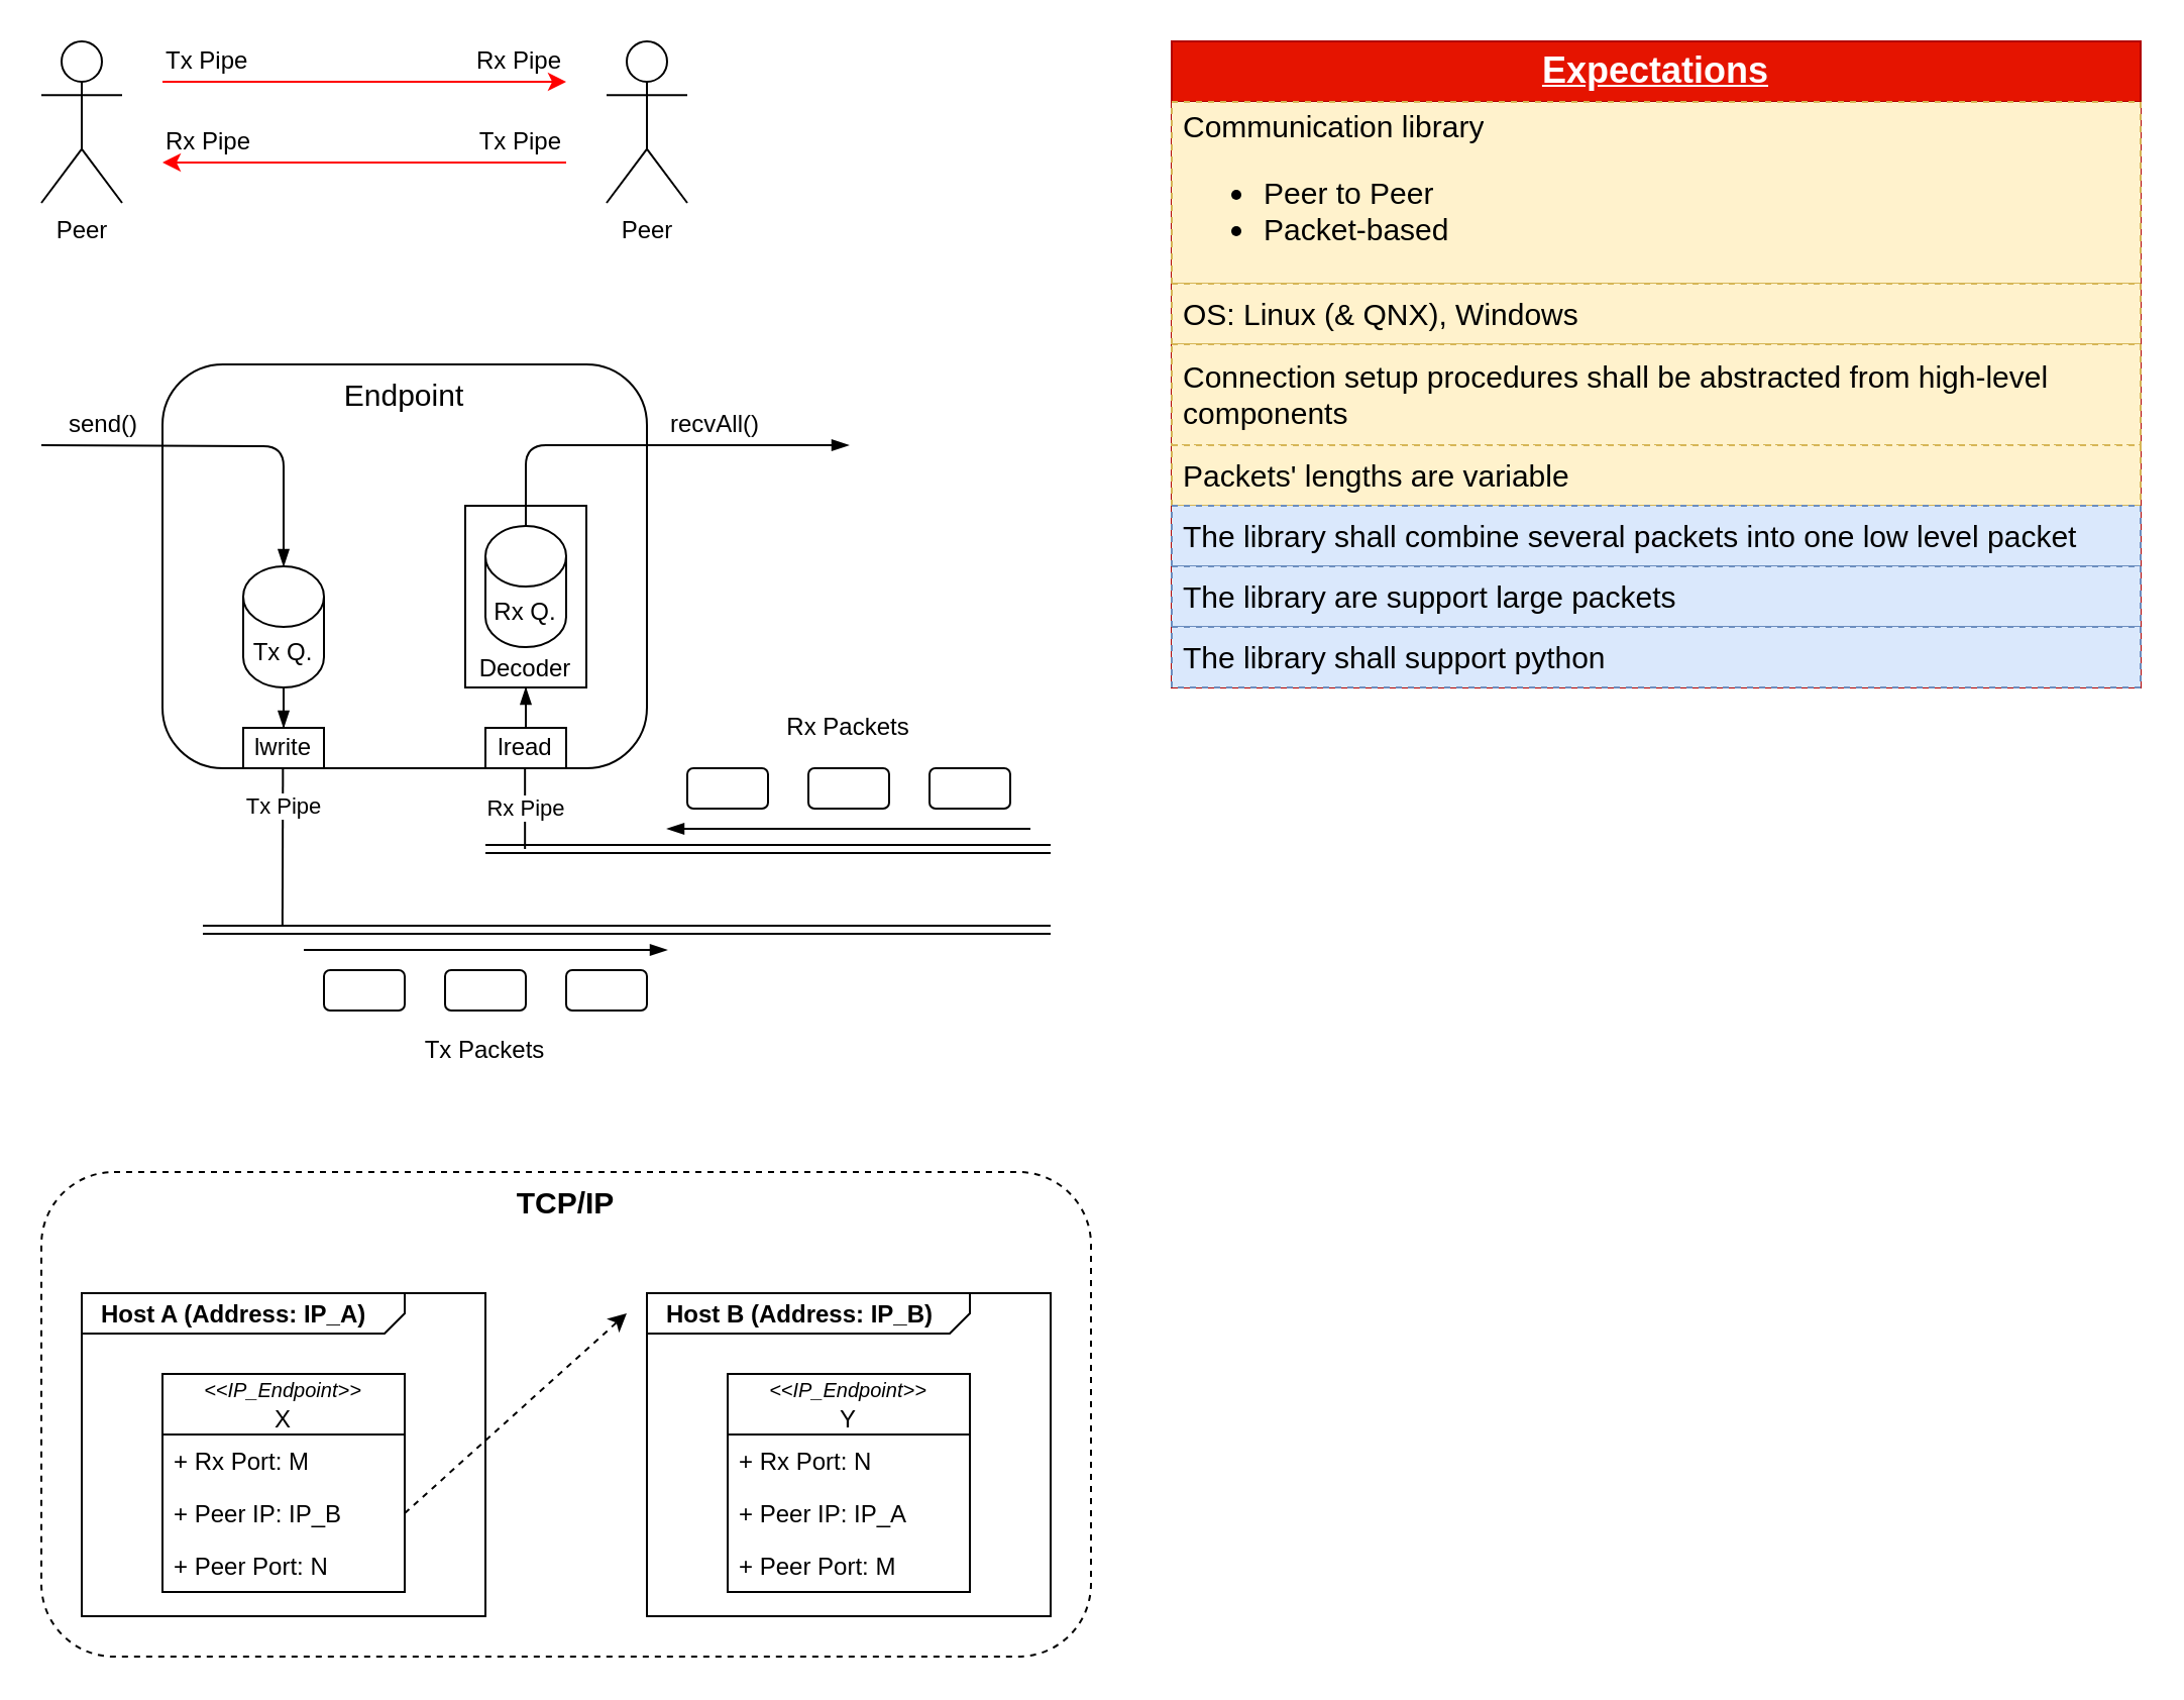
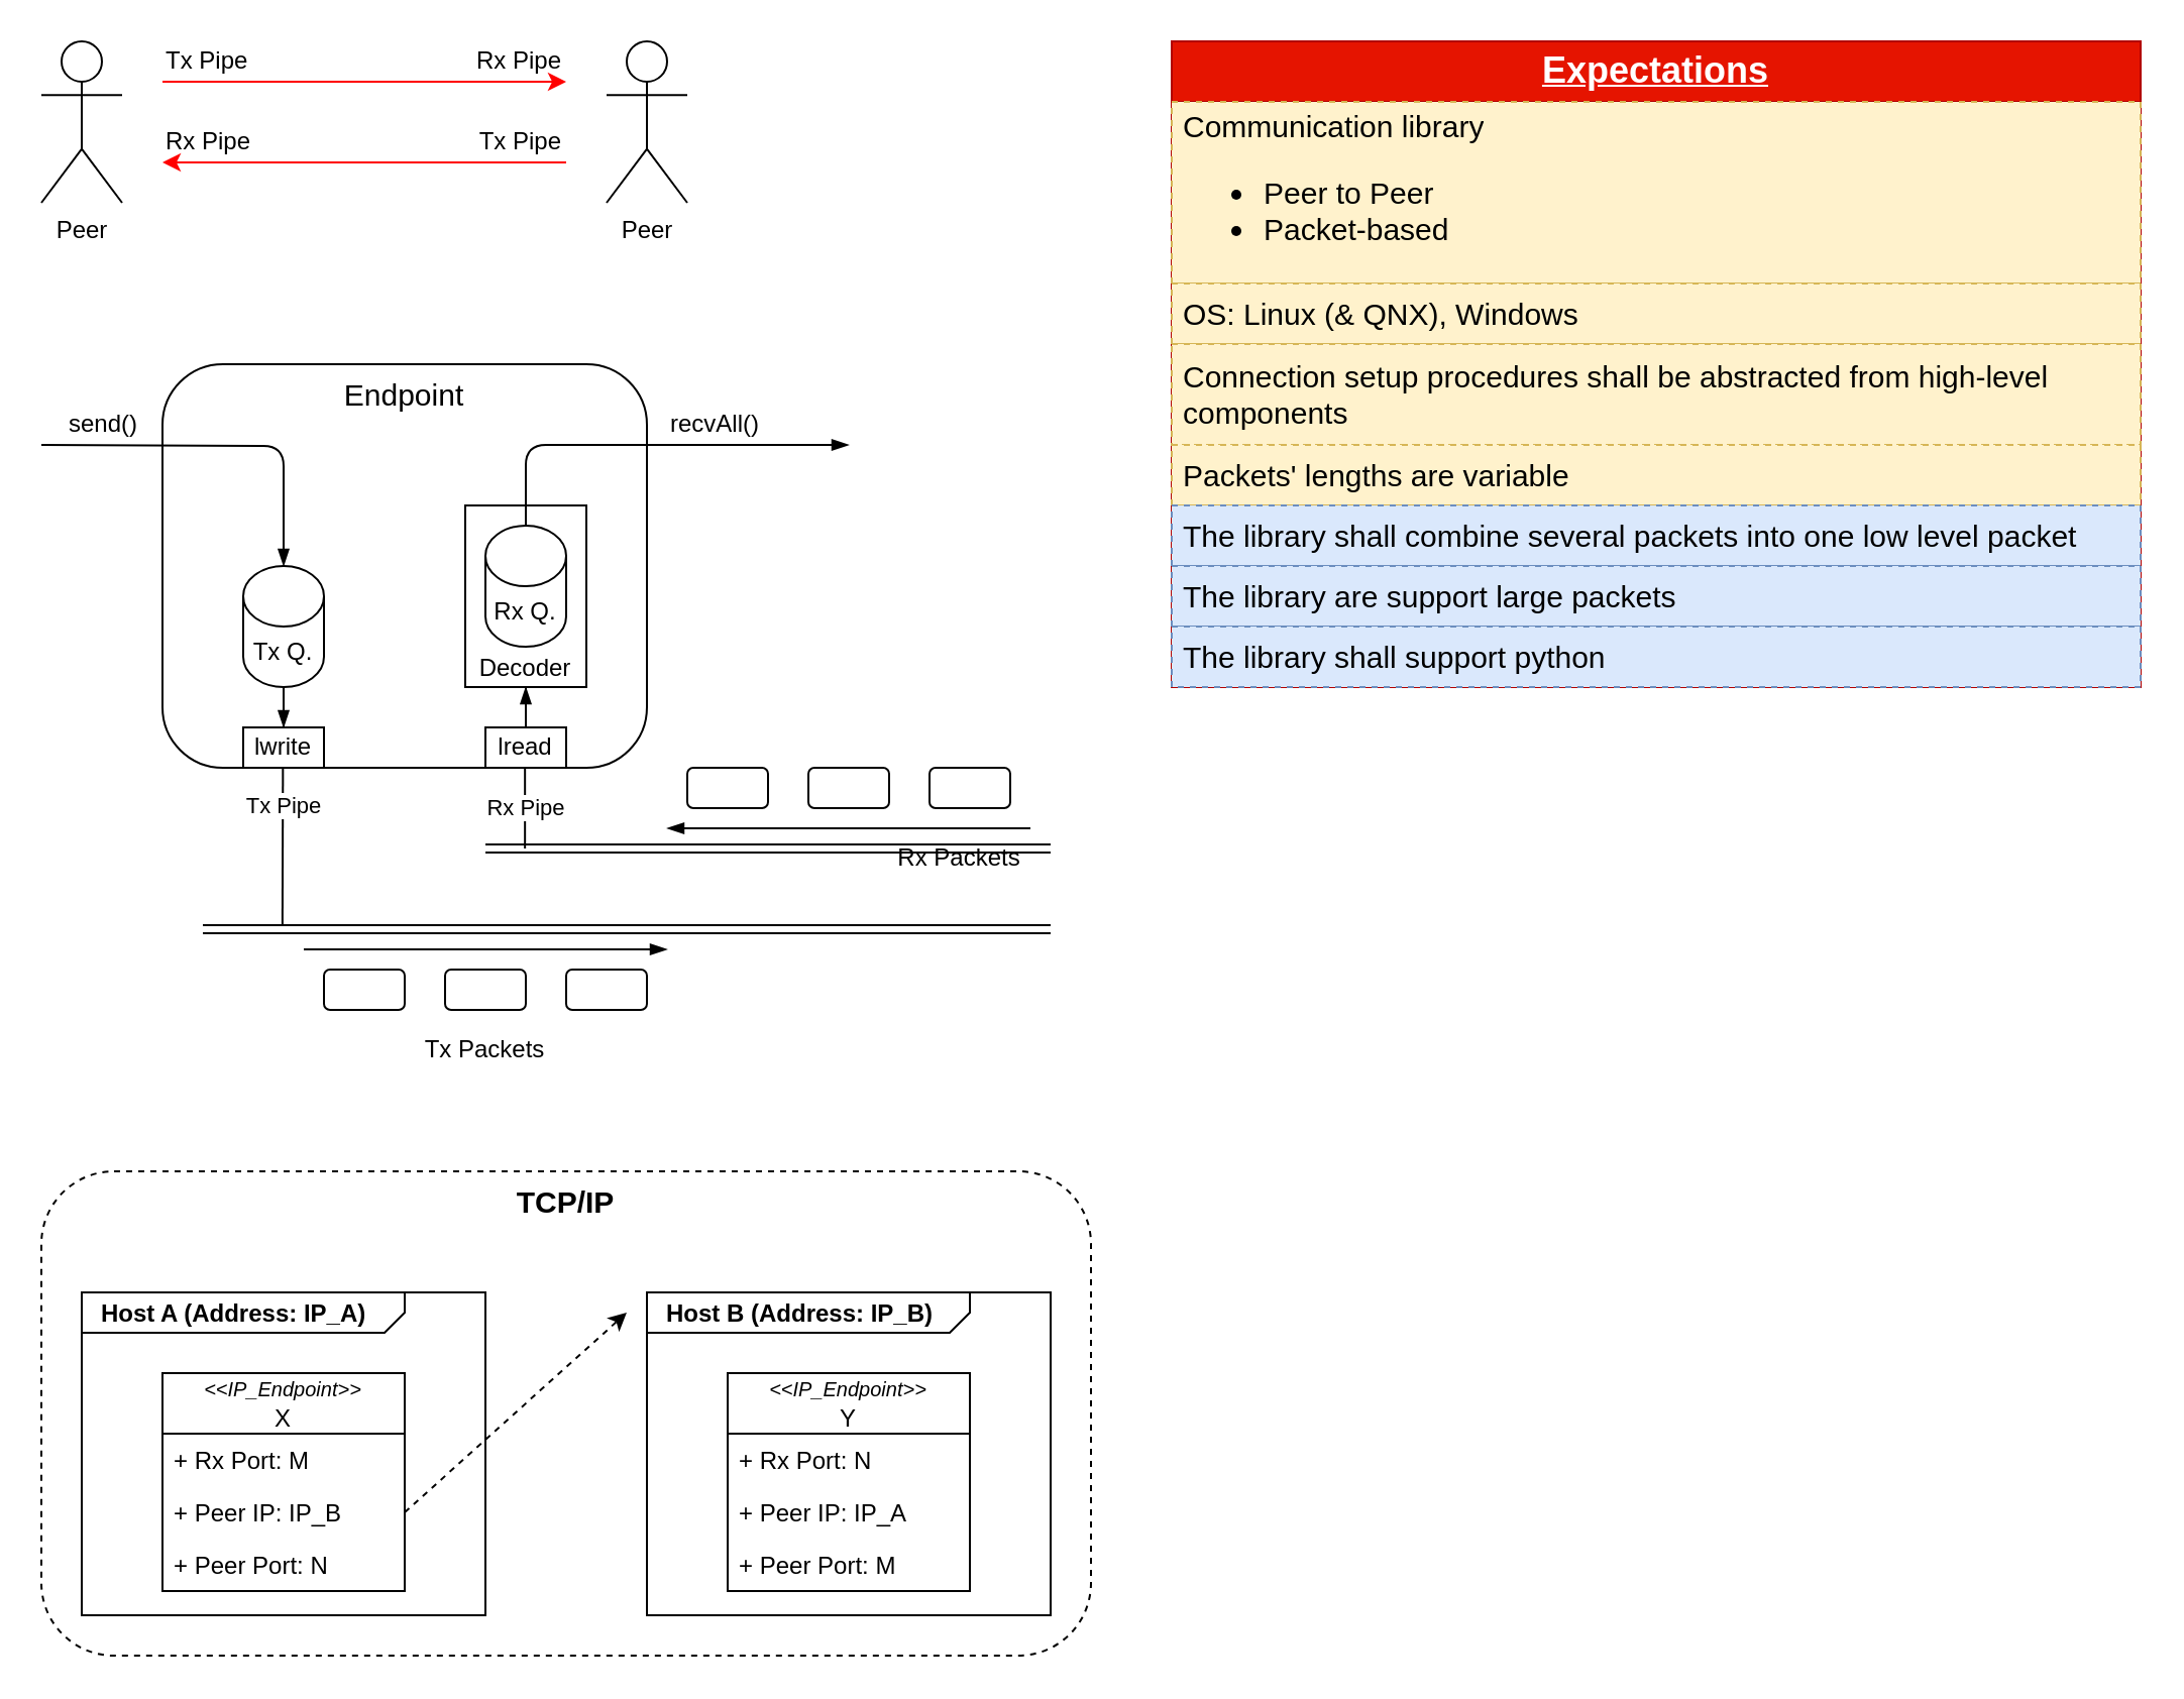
- <mxCell id="29" value="Rx Packets" style="text;html=1;strokeColor=none;fillColor=none;align=center;verticalAlign=middle;whiteSpace=wrap;rounded=0;fontSize=12;" parent="1" vertex="1"><mxGeometry x="340" y="350" width="160" height="20" as="geometry" /></mxCell>
+ <mxCell id="29" value="Rx Packets" style="text;html=1;strokeColor=none;fillColor=none;align=center;verticalAlign=middle;whiteSpace=wrap;rounded=0;fontSize=12;" parent="1" vertex="1"><mxGeometry x="395" y="415" width="160" height="20" as="geometry" /></mxCell>
